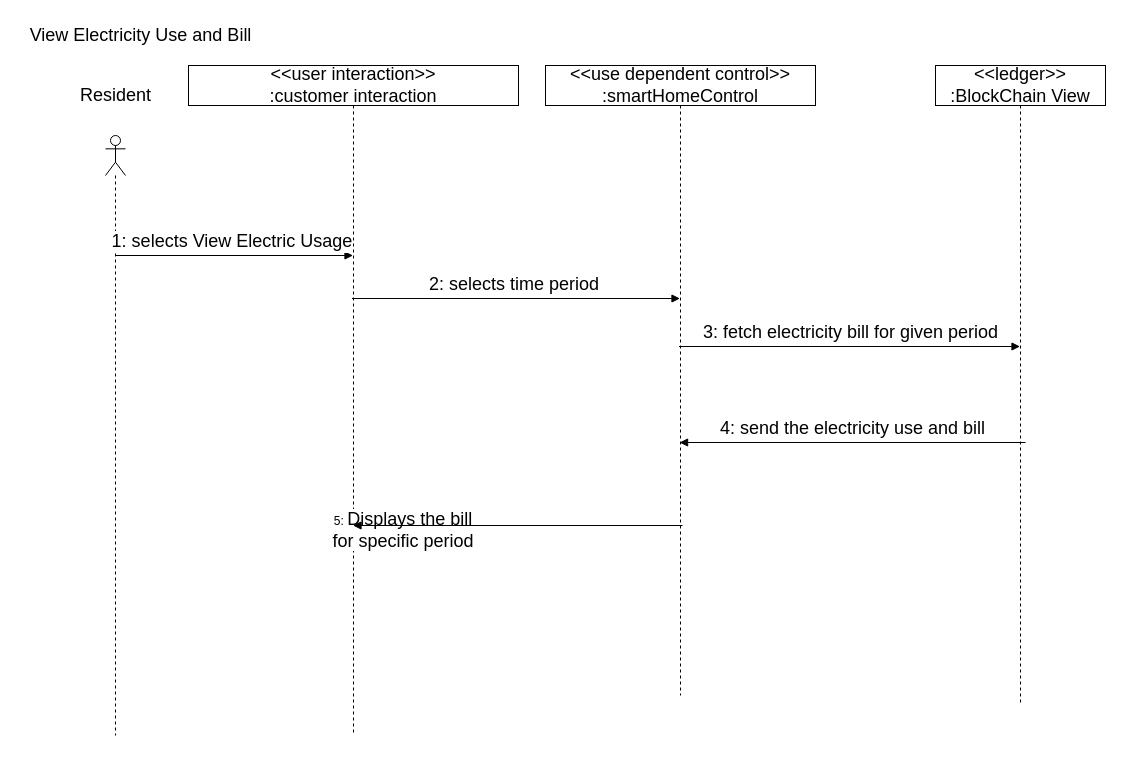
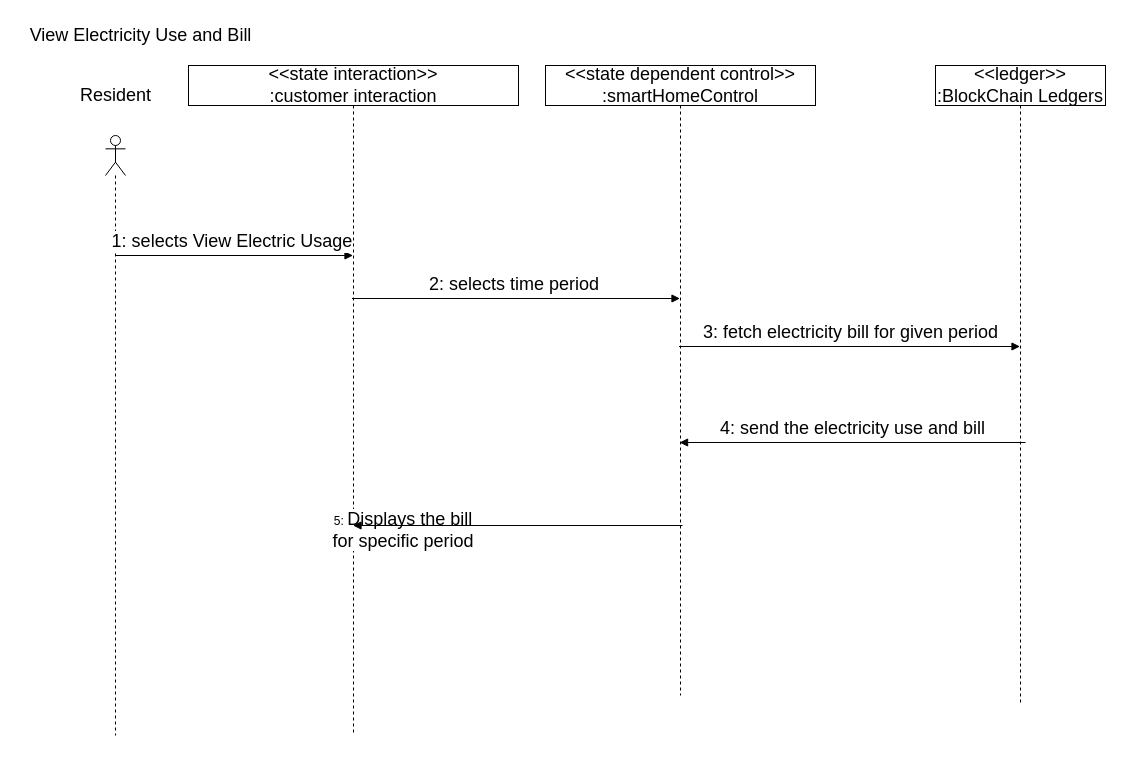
- <mxCell id="6" value="&amp;lt;&amp;lt;user interaction&amp;gt;&amp;gt;&lt;br&gt;:customer interaction" style="shape=umlLifeline;perimeter=lifelinePerimeter;whiteSpace=wrap;html=1;container=1;collapsible=0;recursiveResize=0;outlineConnect=0;fontSize=18;" vertex="1" parent="1"><mxGeometry x="188" y="65" width="330" height="670" as="geometry" /></mxCell>
+ <mxCell id="6" value="&amp;lt;&amp;lt;state interaction&amp;gt;&amp;gt;&lt;br&gt;:customer interaction" style="shape=umlLifeline;perimeter=lifelinePerimeter;whiteSpace=wrap;html=1;container=1;collapsible=0;recursiveResize=0;outlineConnect=0;fontSize=18;" vertex="1" parent="1"><mxGeometry x="188" y="65" width="330" height="670" as="geometry" /></mxCell>
- <mxCell id="8" value="&amp;lt;&amp;lt;use dependent control&amp;gt;&amp;gt;&lt;br&gt;:smartHomeControl" style="shape=umlLifeline;perimeter=lifelinePerimeter;whiteSpace=wrap;html=1;container=1;collapsible=0;recursiveResize=0;outlineConnect=0;fontSize=18;" vertex="1" parent="1"><mxGeometry x="545" y="65" width="270" height="630" as="geometry" /></mxCell>
+ <mxCell id="8" value="&amp;lt;&amp;lt;state dependent control&amp;gt;&amp;gt;&lt;br&gt;:smartHomeControl" style="shape=umlLifeline;perimeter=lifelinePerimeter;whiteSpace=wrap;html=1;container=1;collapsible=0;recursiveResize=0;outlineConnect=0;fontSize=18;" vertex="1" parent="1"><mxGeometry x="545" y="65" width="270" height="630" as="geometry" /></mxCell>
- <mxCell id="10" value="&amp;lt;&amp;lt;ledger&amp;gt;&amp;gt;&lt;br&gt;:BlockChain View" style="shape=umlLifeline;perimeter=lifelinePerimeter;whiteSpace=wrap;html=1;container=1;collapsible=0;recursiveResize=0;outlineConnect=0;fontSize=18;" vertex="1" parent="1"><mxGeometry x="935" y="65" width="170" height="640" as="geometry" /></mxCell>
+ <mxCell id="10" value="&amp;lt;&amp;lt;ledger&amp;gt;&amp;gt;&lt;br&gt;:BlockChain Ledgers" style="shape=umlLifeline;perimeter=lifelinePerimeter;whiteSpace=wrap;html=1;container=1;collapsible=0;recursiveResize=0;outlineConnect=0;fontSize=18;" vertex="1" parent="1"><mxGeometry x="935" y="65" width="170" height="640" as="geometry" /></mxCell>
